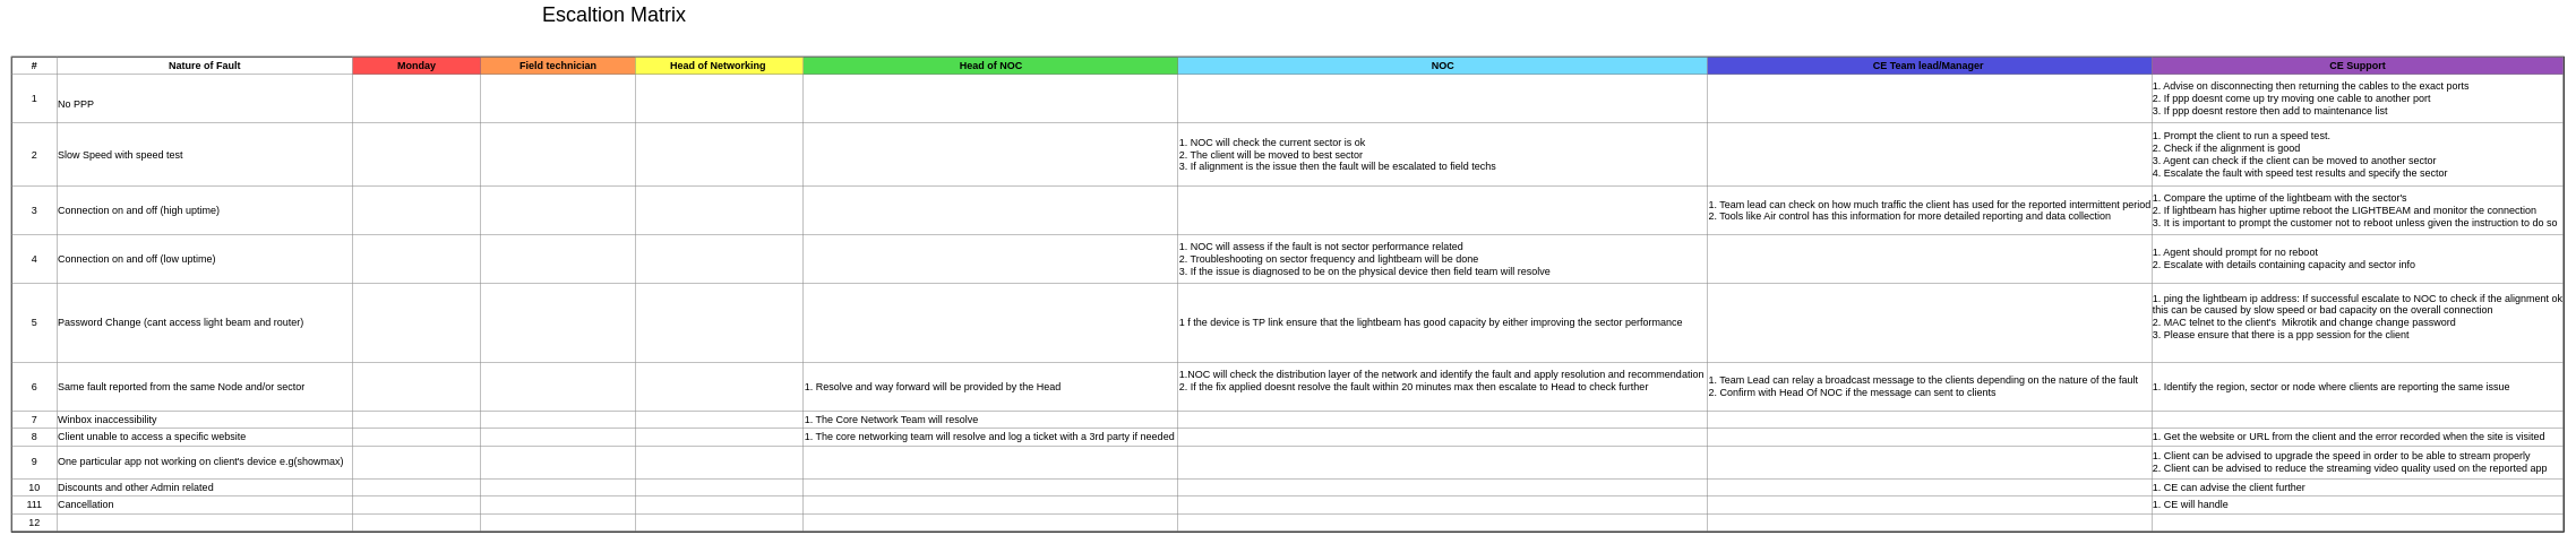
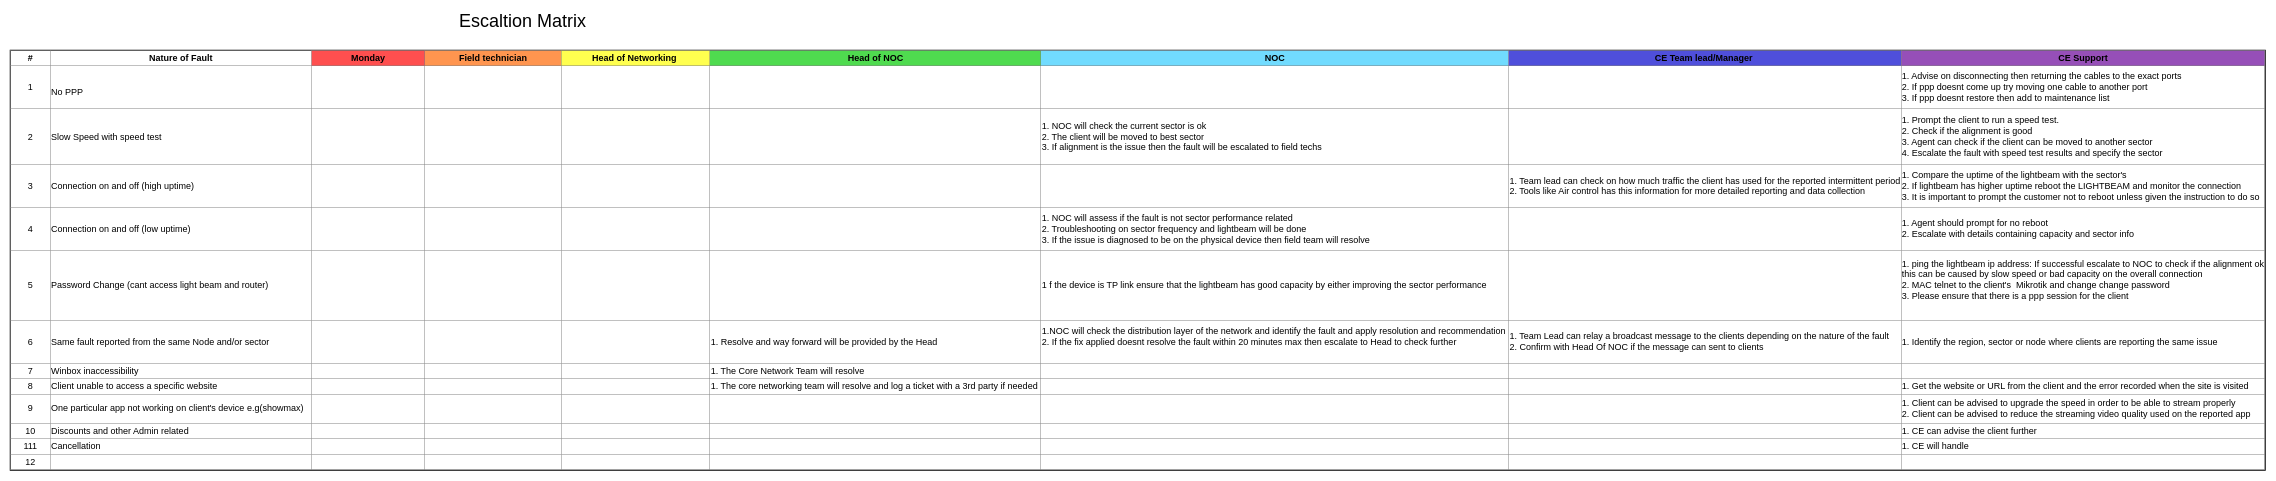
- <mxCell id="3" value="Escaltion Matrix" style="text;html=1;strokeColor=none;fillColor=none;align=center;verticalAlign=middle;whiteSpace=wrap;fontSize=36;fontColor=#000000;" parent="1" vertex="1"><mxGeometry x="600" y="5" width="970" height="40" as="geometry" /></mxCell>
+ <mxCell id="3" value="Escaltion Matrix" style="text;html=1;strokeColor=none;fillColor=none;align=center;verticalAlign=middle;whiteSpace=wrap;fontSize=36;fontColor=#000000;" parent="1" vertex="1"><mxGeometry x="560" y="20" width="970" height="40" as="geometry" /></mxCell>
